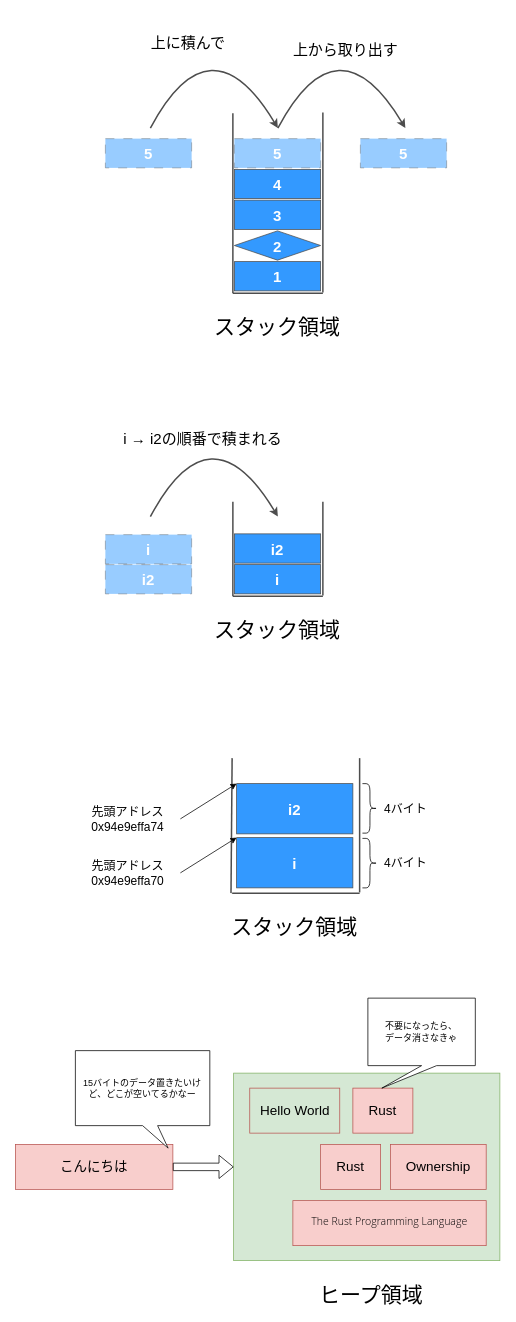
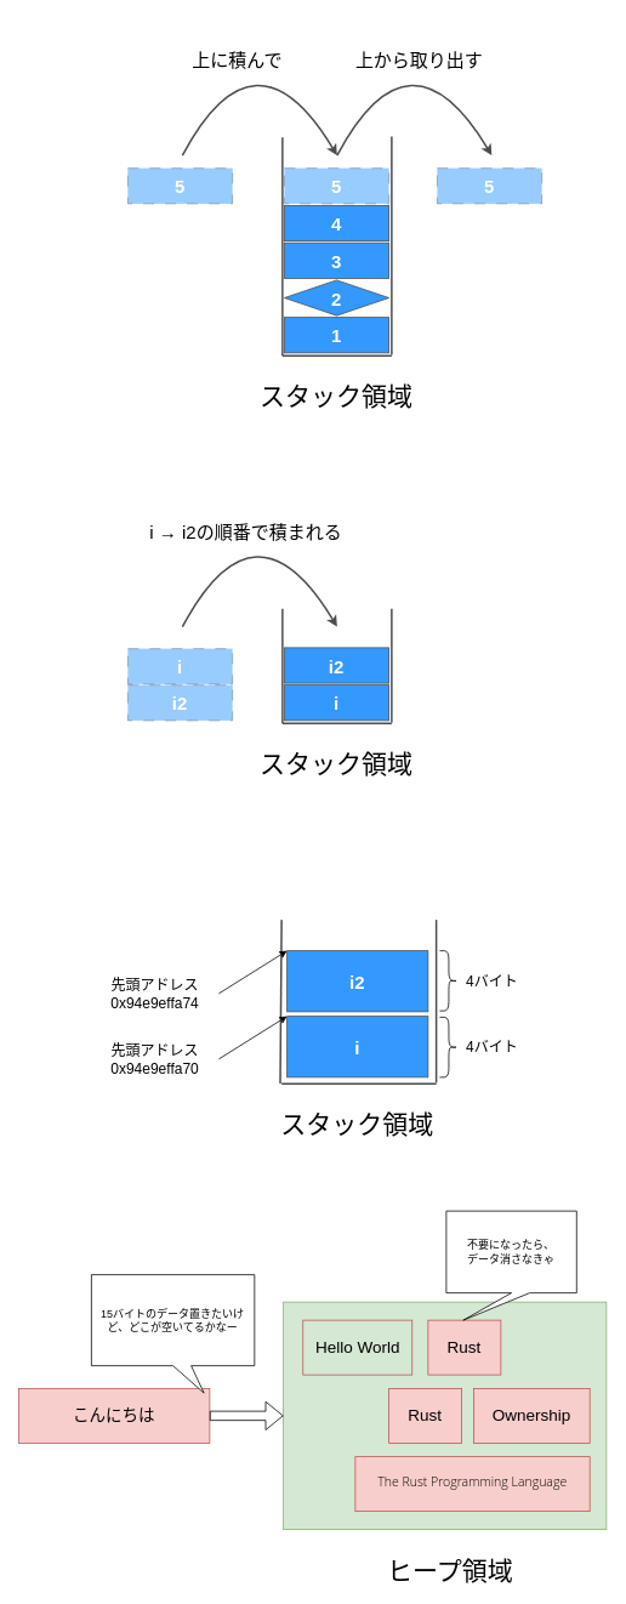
- <mxCell id="15" value="上に積んで" style="text;html=1;strokeColor=none;fillColor=none;align=center;verticalAlign=middle;whiteSpace=wrap;rounded=0;fontSize=20;" parent="1" vertex="1"><mxGeometry x="160" y="40" width="180.5" height="30" as="geometry" /></mxCell>
+ <mxCell id="15" value="上に積んで" style="text;html=1;strokeColor=none;fillColor=none;align=center;verticalAlign=middle;whiteSpace=wrap;rounded=0;fontSize=20;" parent="1" vertex="1"><mxGeometry x="170" y="50" width="180.5" height="30" as="geometry" /></mxCell>
